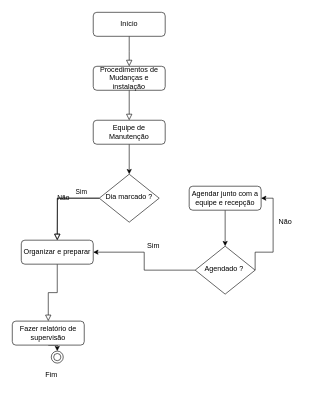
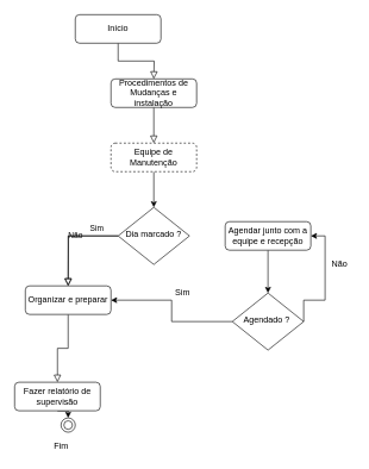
- <mxCell id="13" value="Início" style="rounded=1;whiteSpace=wrap;html=1;fontSize=12;glass=0;strokeWidth=1;shadow=0;" vertex="1" parent="1"><mxGeometry x="155" width="120" height="40" as="geometry" y="20" /></mxCell>
+ <mxCell id="13" value="Início" style="rounded=1;whiteSpace=wrap;html=1;fontSize=12;glass=0;strokeWidth=1;shadow=0;" vertex="1" parent="1"><mxGeometry x="105" y="20" width="120" height="40" as="geometry" /></mxCell>
- <mxCell id="15" value="Equipe de Manutenção" style="rounded=1;whiteSpace=wrap;html=1;fontSize=12;glass=0;strokeWidth=1;shadow=0;" vertex="1" parent="1"><mxGeometry x="155" y="200" width="120" height="40" as="geometry" /></mxCell>
+ <mxCell id="15" value="Equipe de Manutenção" style="rounded=1;whiteSpace=wrap;html=1;fontSize=12;glass=0;strokeWidth=1;shadow=0;dashed=1;" vertex="1" parent="1"><mxGeometry x="155" y="200" width="120" height="40" as="geometry" /></mxCell>
